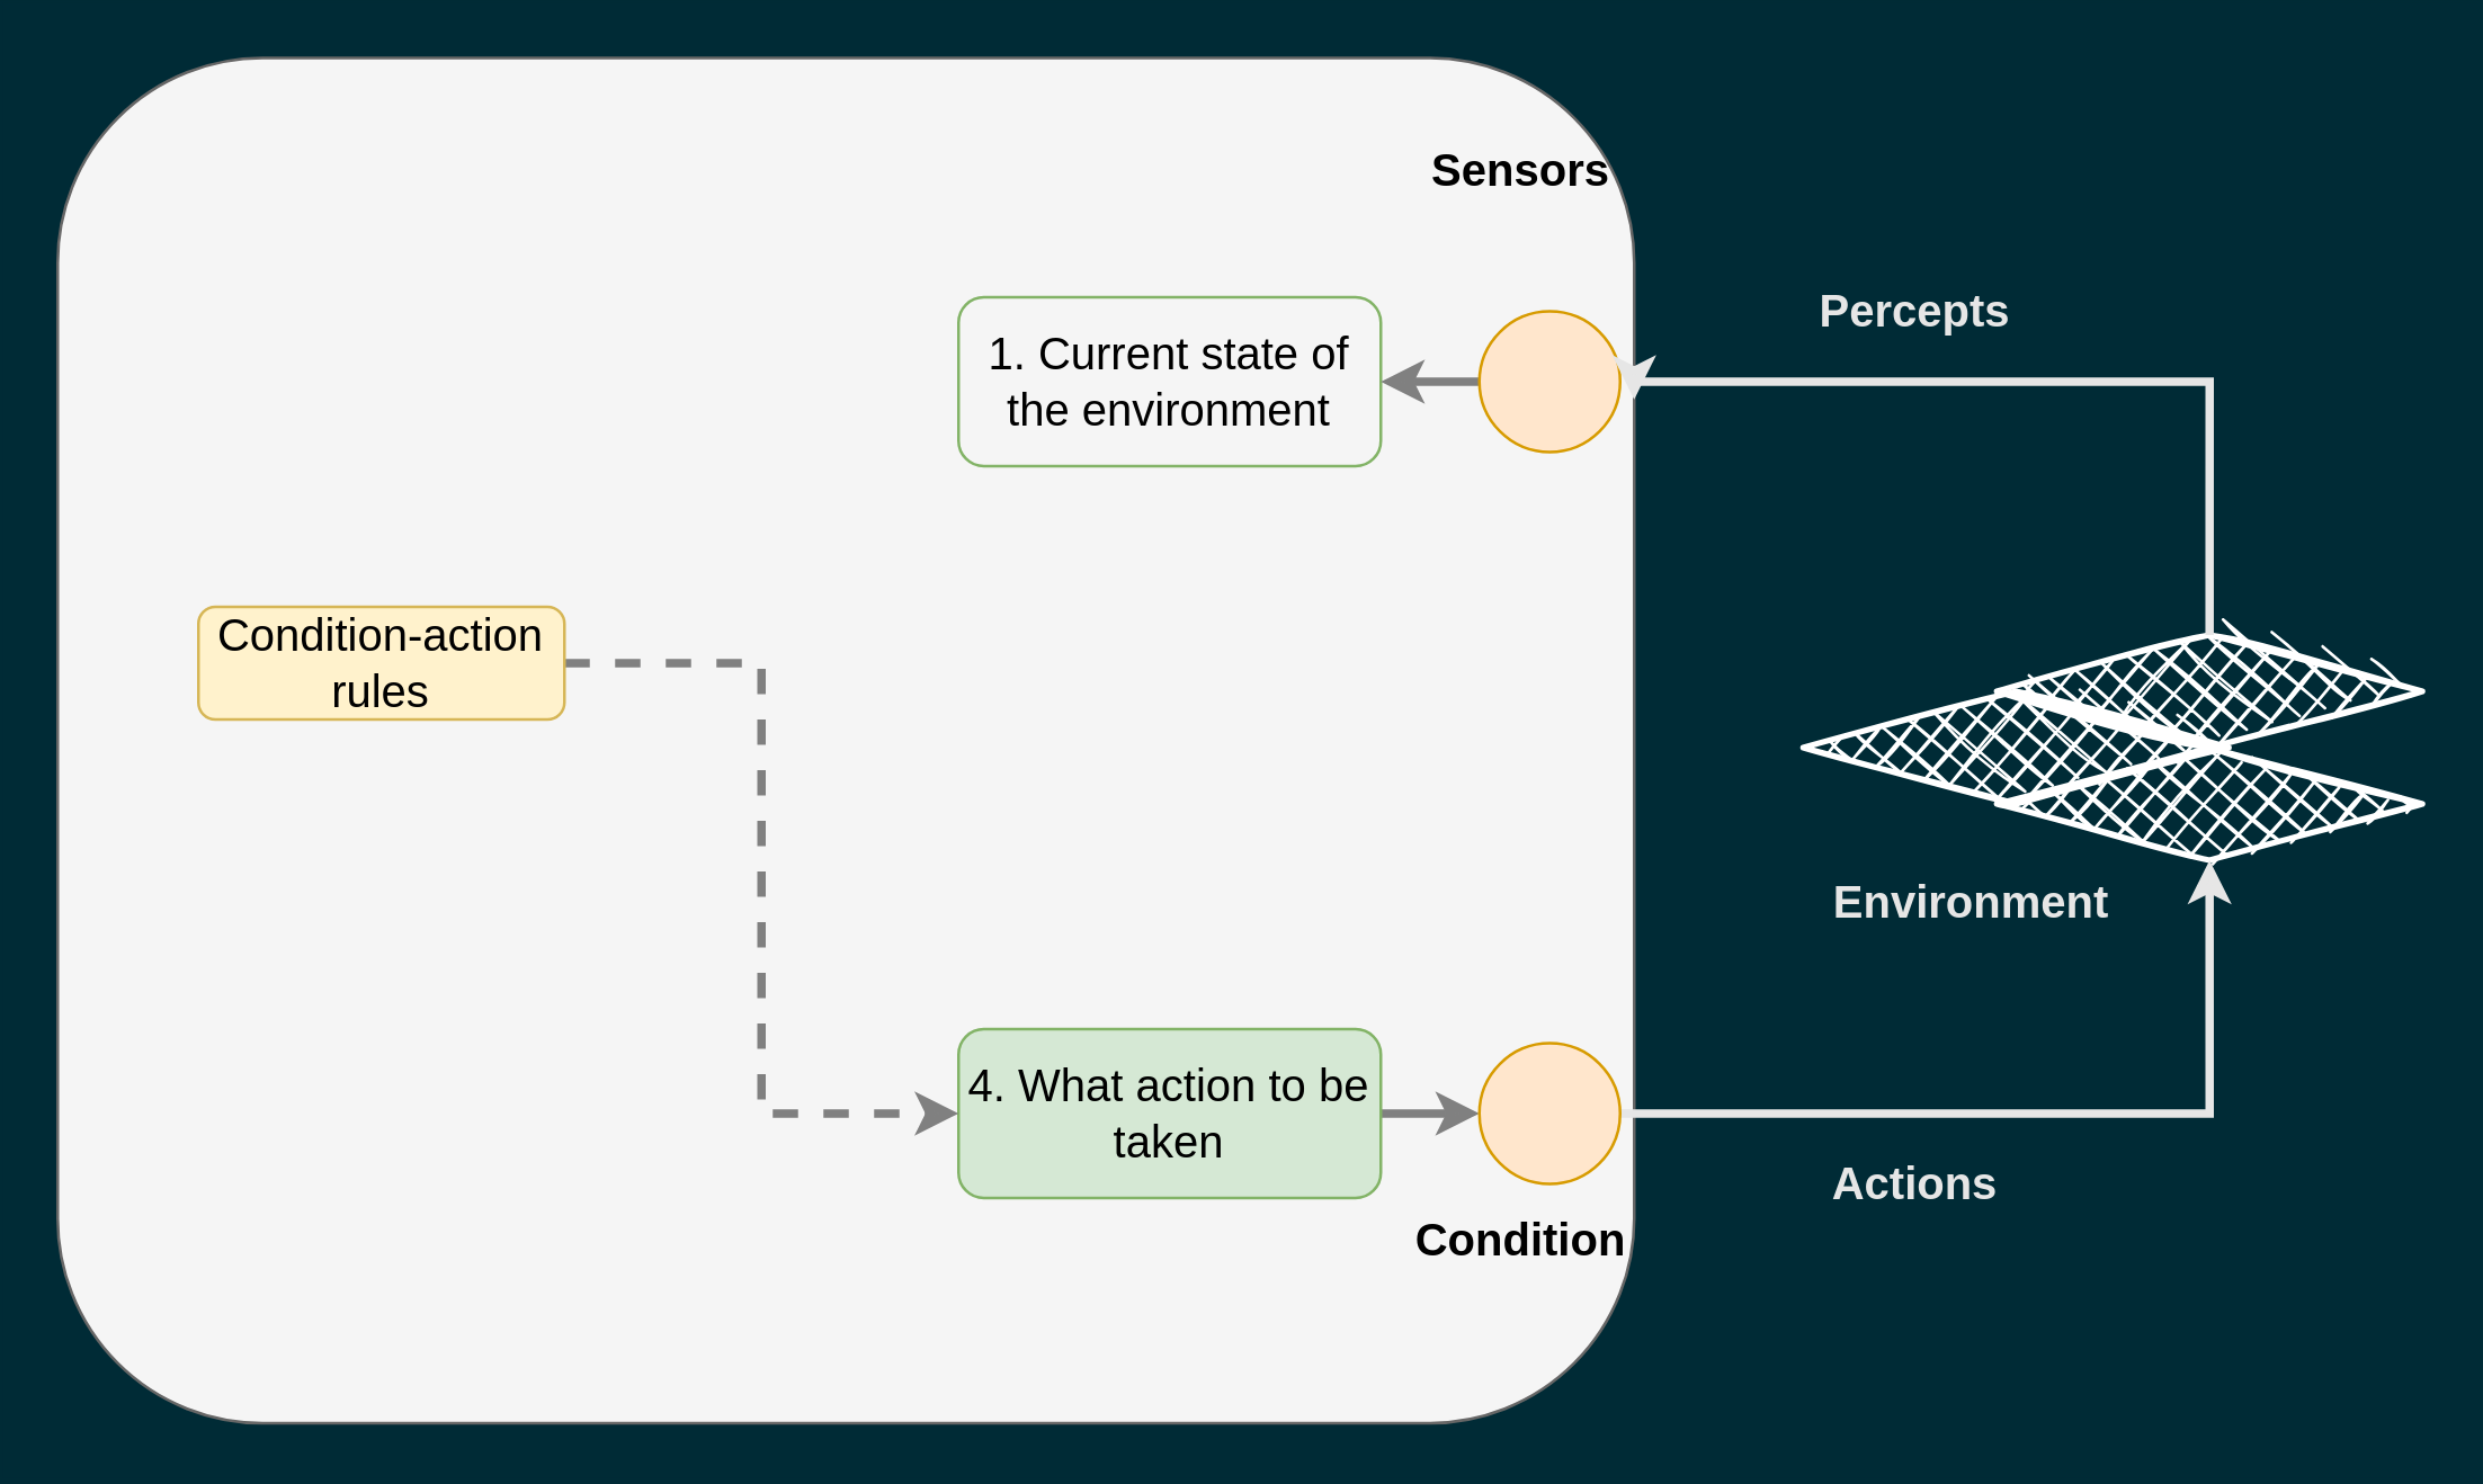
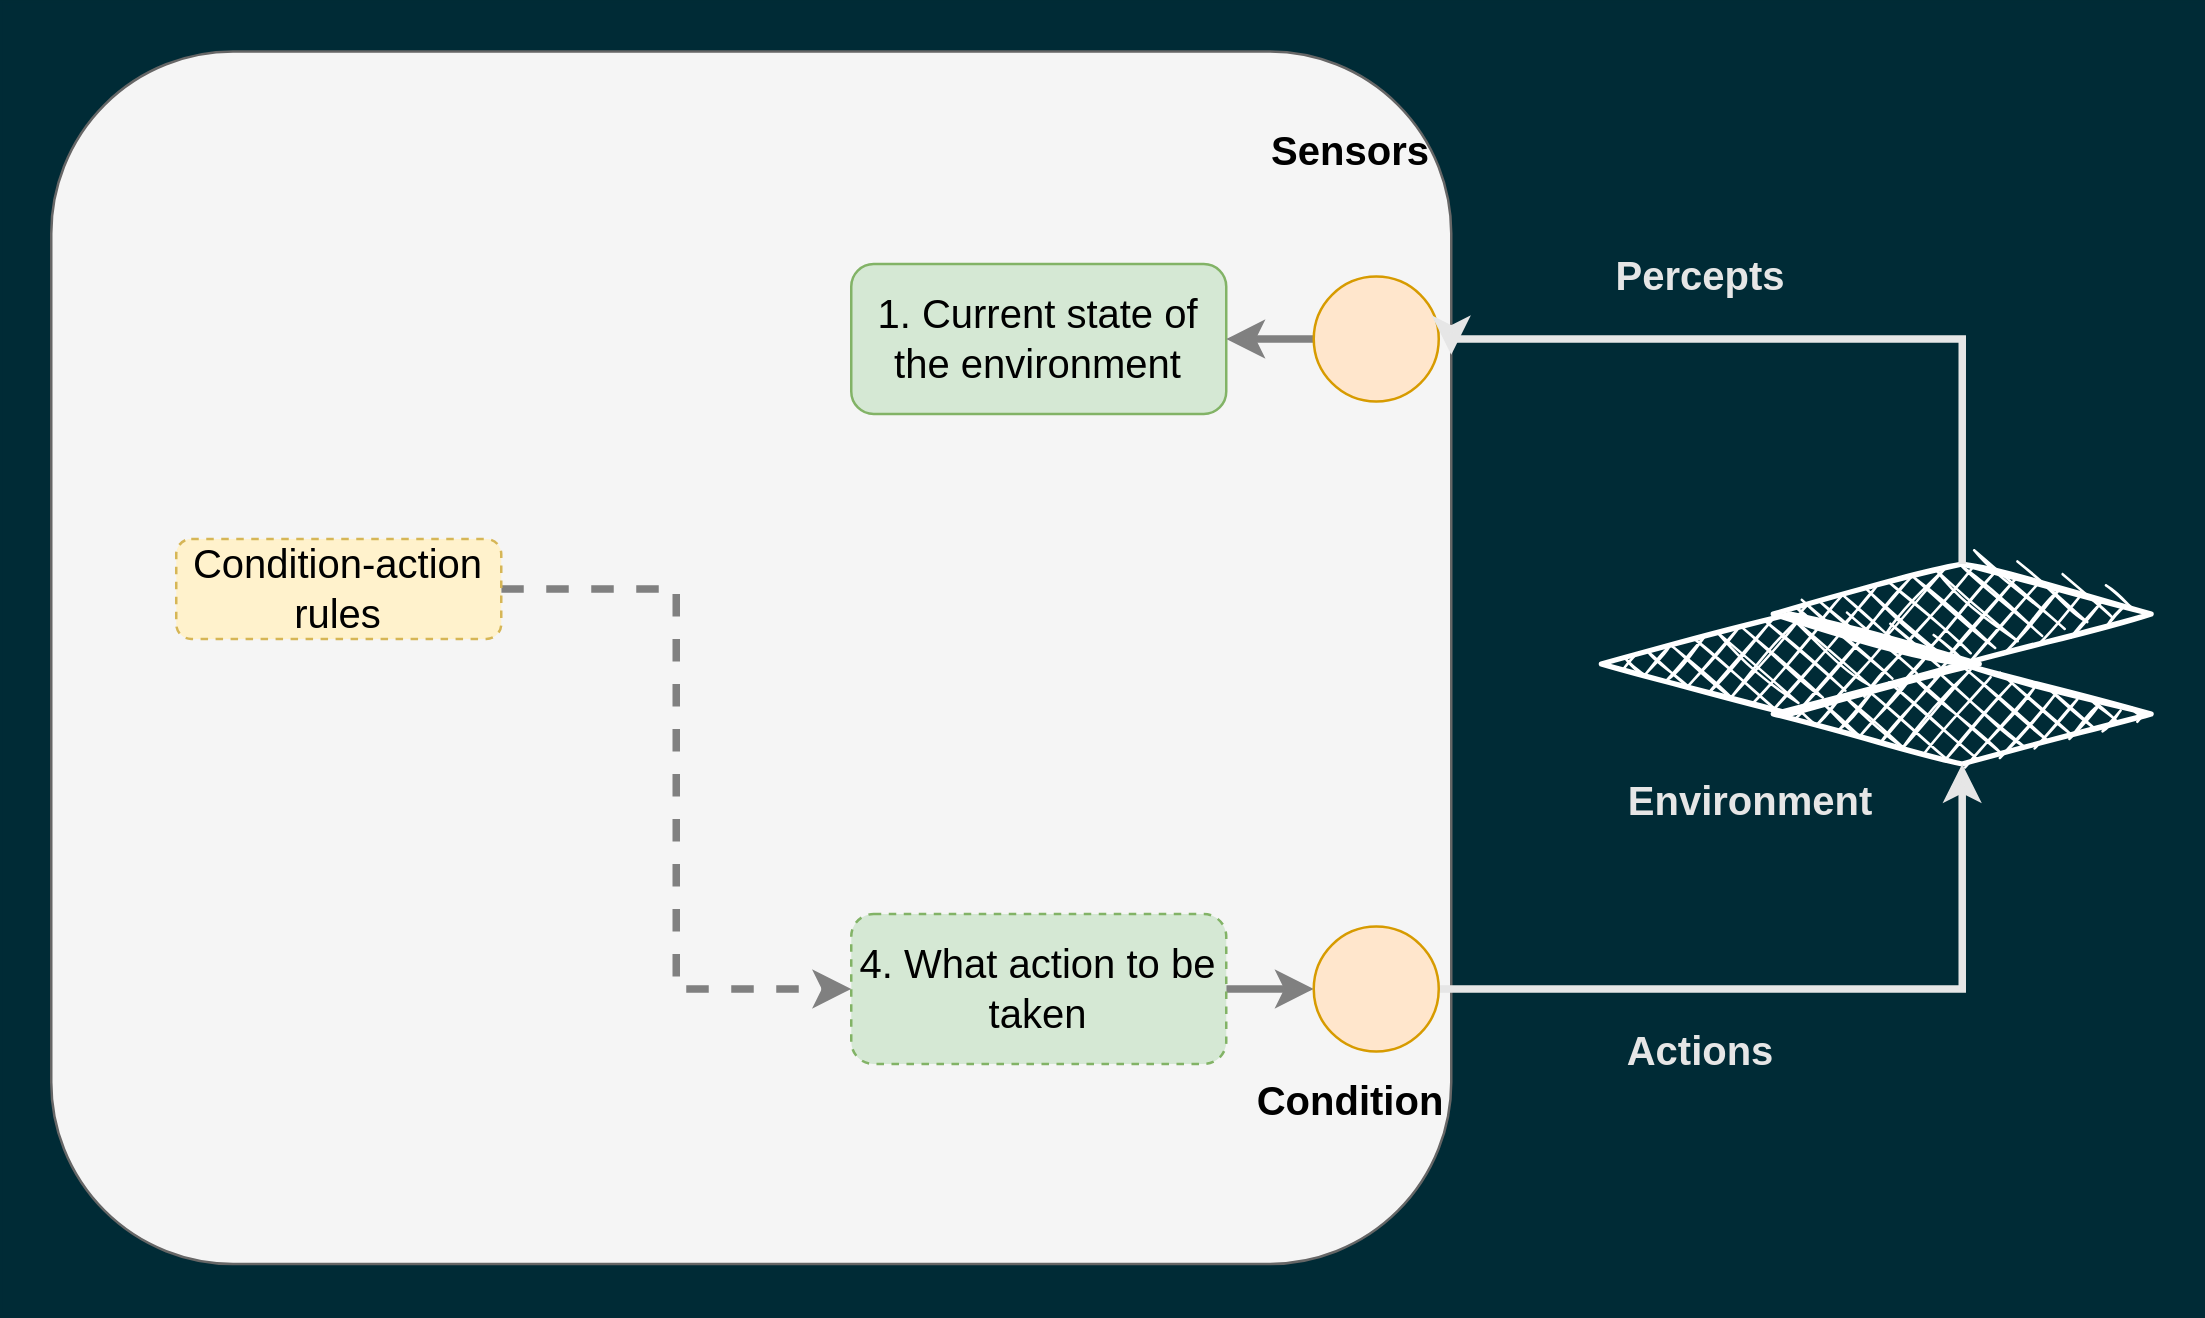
- <mxCell id="3" value="&lt;span style=&quot;font-size: 16px;&quot;&gt;1. Current state of the environment&lt;/span&gt;" style="rounded=1;whiteSpace=wrap;html=1;fillColor=#f5f5f5;strokeColor=#82b366;" parent="1" vertex="1"><mxGeometry x="340" y="105" width="150" height="60" as="geometry" /></mxCell>
+ <mxCell id="3" value="&lt;span style=&quot;font-size: 16px;&quot;&gt;1. Current state of the environment&lt;/span&gt;" style="rounded=1;whiteSpace=wrap;html=1;fillColor=#d5e8d4;strokeColor=#82b366;" parent="1" vertex="1"><mxGeometry x="340" y="105" width="150" height="60" as="geometry" /></mxCell>
- <mxCell id="7" value="&lt;span style=&quot;font-size: 16px;&quot;&gt;Condition-action rules&lt;/span&gt;" style="rounded=1;whiteSpace=wrap;html=1;fillColor=#fff2cc;strokeColor=#d6b656;" parent="1" vertex="1"><mxGeometry x="70" y="215" width="130" height="40" as="geometry" /></mxCell>
+ <mxCell id="7" value="&lt;span style=&quot;font-size: 16px;&quot;&gt;Condition-action rules&lt;/span&gt;" style="rounded=1;whiteSpace=wrap;html=1;fillColor=#fff2cc;strokeColor=#d6b656;dashed=1;" parent="1" vertex="1"><mxGeometry x="70" y="215" width="130" height="40" as="geometry" /></mxCell>
- <mxCell id="5" value="&lt;span style=&quot;font-size: 16px;&quot;&gt;4. What action to be taken&lt;/span&gt;" style="rounded=1;whiteSpace=wrap;html=1;fillColor=#d5e8d4;strokeColor=#82b366;" parent="1" vertex="1"><mxGeometry x="340" y="365" width="150" height="60" as="geometry" /></mxCell>
+ <mxCell id="5" value="&lt;span style=&quot;font-size: 16px;&quot;&gt;4. What action to be taken&lt;/span&gt;" style="rounded=1;whiteSpace=wrap;html=1;fillColor=#d5e8d4;strokeColor=#82b366;dashed=1;" parent="1" vertex="1"><mxGeometry x="340" y="365" width="150" height="60" as="geometry" /></mxCell>
